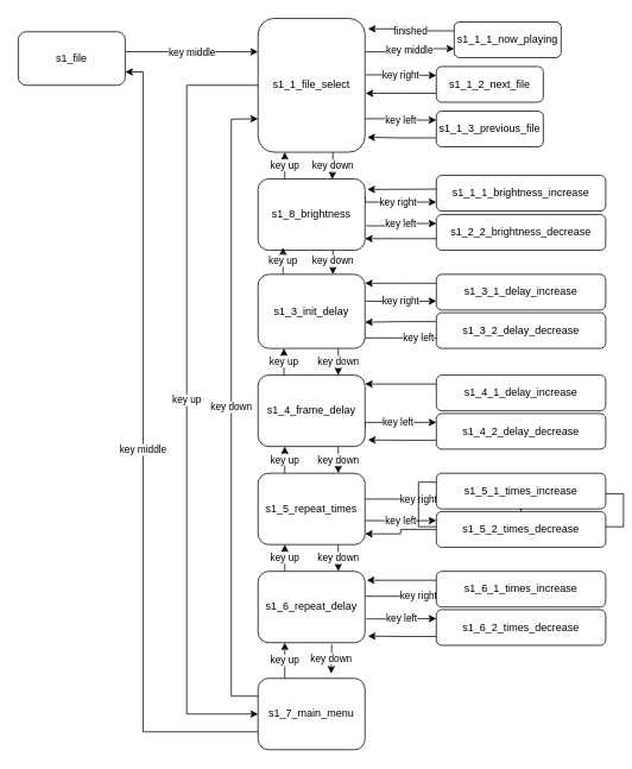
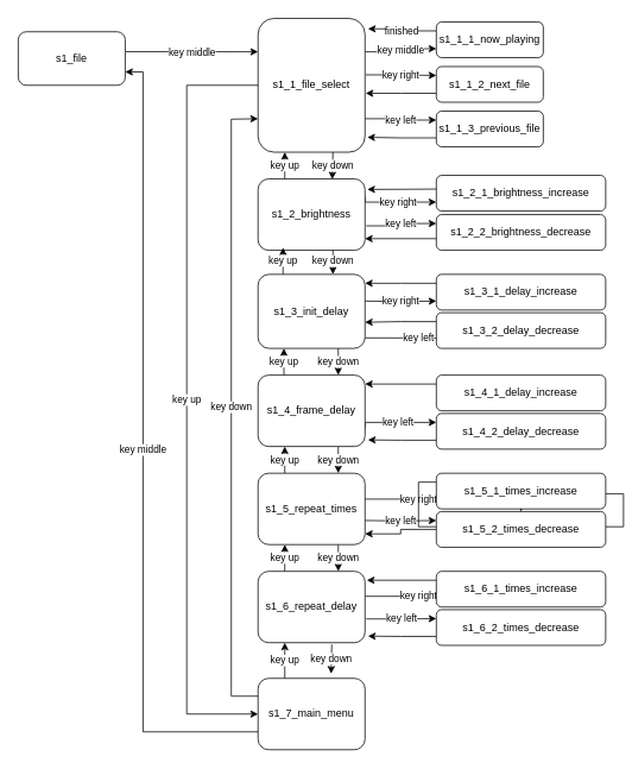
- <mxCell id="39" value="s1_1_1_now_playing" style="rounded=1;whiteSpace=wrap;html=1;" vertex="1" parent="1"><mxGeometry x="509" y="24" width="120" height="40" as="geometry" /></mxCell>
+ <mxCell id="39" value="s1_1_1_now_playing" style="rounded=1;whiteSpace=wrap;html=1;" vertex="1" parent="1"><mxGeometry x="489" y="24" width="120" height="40" as="geometry" /></mxCell>
- <mxCell id="41" value="s1_1_1_brightness_increase" style="rounded=1;whiteSpace=wrap;html=1;" vertex="1" parent="1"><mxGeometry x="489" y="196" width="190" height="40" as="geometry" /></mxCell>
+ <mxCell id="41" value="s1_2_1_brightness_increase" style="rounded=1;whiteSpace=wrap;html=1;" vertex="1" parent="1"><mxGeometry x="489" y="196" width="190" height="40" as="geometry" /></mxCell>
- <mxCell id="13" value="s1_8_brightness" style="rounded=1;whiteSpace=wrap;html=1;" vertex="1" parent="1"><mxGeometry x="289" y="200" width="120" height="80" as="geometry" /></mxCell>
+ <mxCell id="13" value="s1_2_brightness" style="rounded=1;whiteSpace=wrap;html=1;" vertex="1" parent="1"><mxGeometry x="289" y="200" width="120" height="80" as="geometry" /></mxCell>
